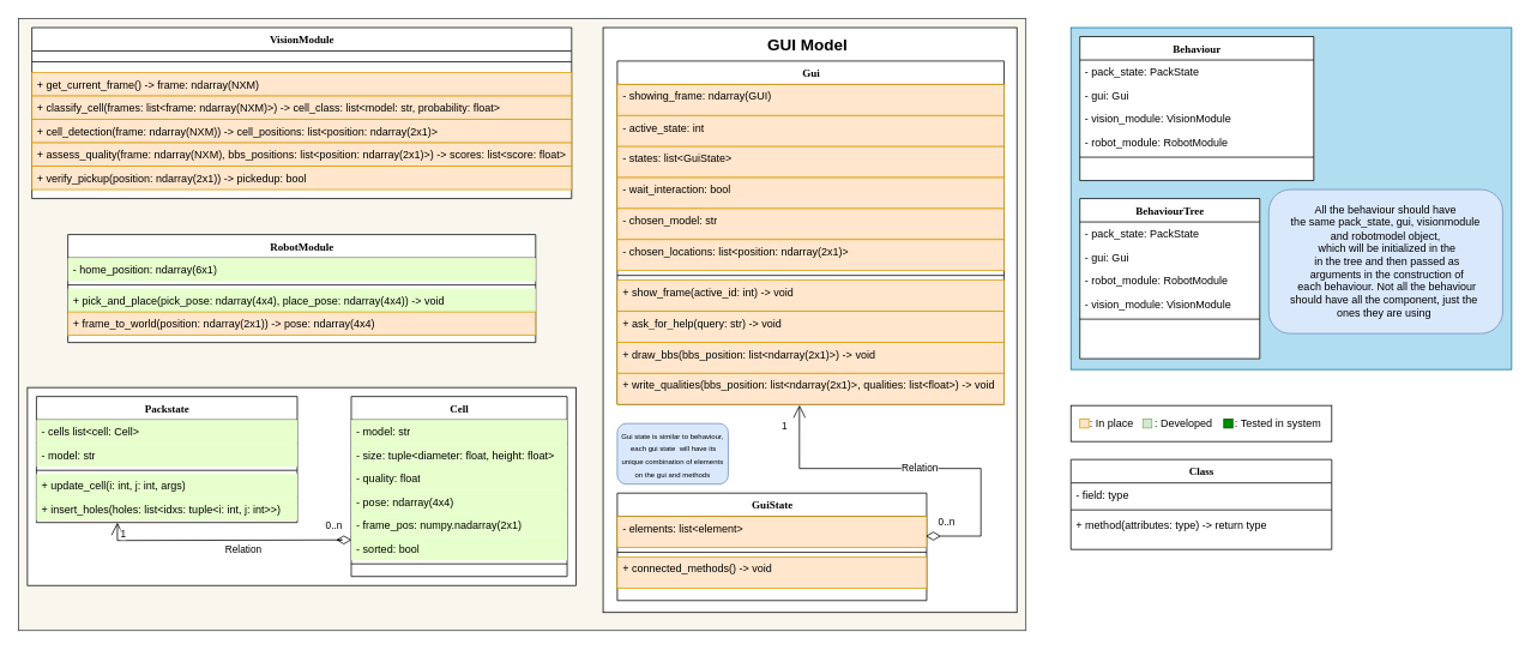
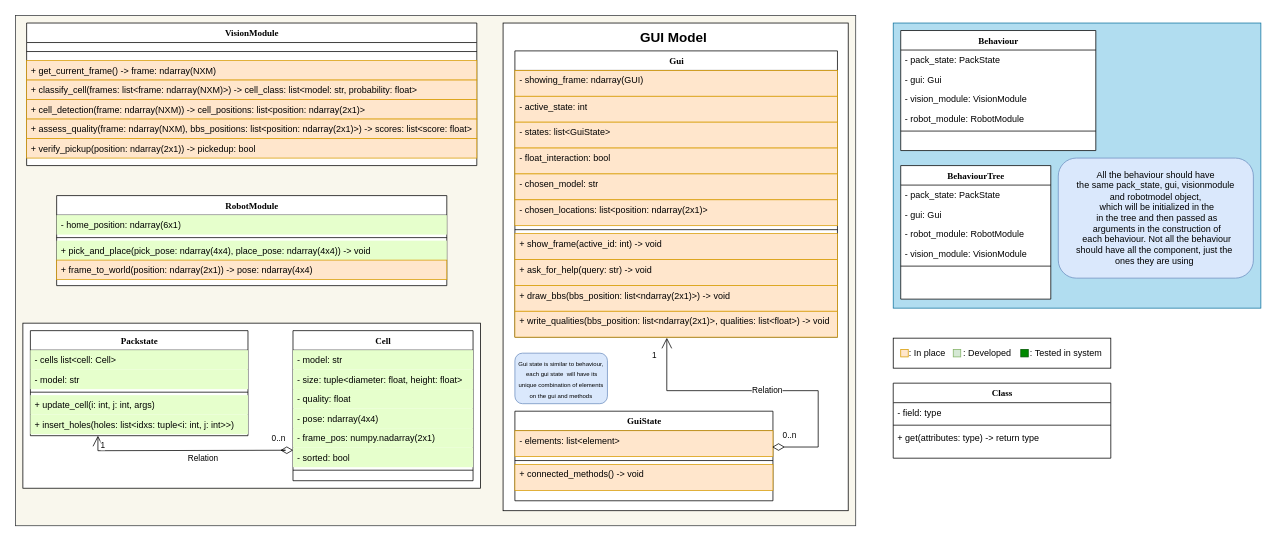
- <mxCell id="25" value="- wait_interaction: bool" style="text;html=1;strokeColor=#d79b00;fillColor=#ffe6cc;align=left;verticalAlign=top;spacingLeft=4;spacingRight=4;whiteSpace=wrap;overflow=hidden;rotatable=0;points=[[0,0.5],[1,0.5]];portConstraint=eastwest;" parent="21" vertex="1"><mxGeometry y="129.469" width="429.907" height="34.49" as="geometry" /></mxCell>
+ <mxCell id="25" value="- float_interaction: bool" style="text;html=1;strokeColor=#d79b00;fillColor=#ffe6cc;align=left;verticalAlign=top;spacingLeft=4;spacingRight=4;whiteSpace=wrap;overflow=hidden;rotatable=0;points=[[0,0.5],[1,0.5]];portConstraint=eastwest;" parent="21" vertex="1"><mxGeometry y="129.469" width="429.907" height="34.49" as="geometry" /></mxCell>
- <mxCell id="18" value="+ method(attributes: type) -&amp;gt; return type" style="text;html=1;strokeColor=none;fillColor=none;align=left;verticalAlign=top;spacingLeft=4;spacingRight=4;whiteSpace=wrap;overflow=hidden;rotatable=0;points=[[0,0.5],[1,0.5]];portConstraint=eastwest;" parent="15" vertex="1"><mxGeometry y="60" width="290" height="26" as="geometry" /></mxCell>
+ <mxCell id="18" value="+ get(attributes: type) -&amp;gt; return type" style="text;html=1;strokeColor=none;fillColor=none;align=left;verticalAlign=top;spacingLeft=4;spacingRight=4;whiteSpace=wrap;overflow=hidden;rotatable=0;points=[[0,0.5],[1,0.5]];portConstraint=eastwest;" parent="15" vertex="1"><mxGeometry y="60" width="290" height="26" as="geometry" /></mxCell>
